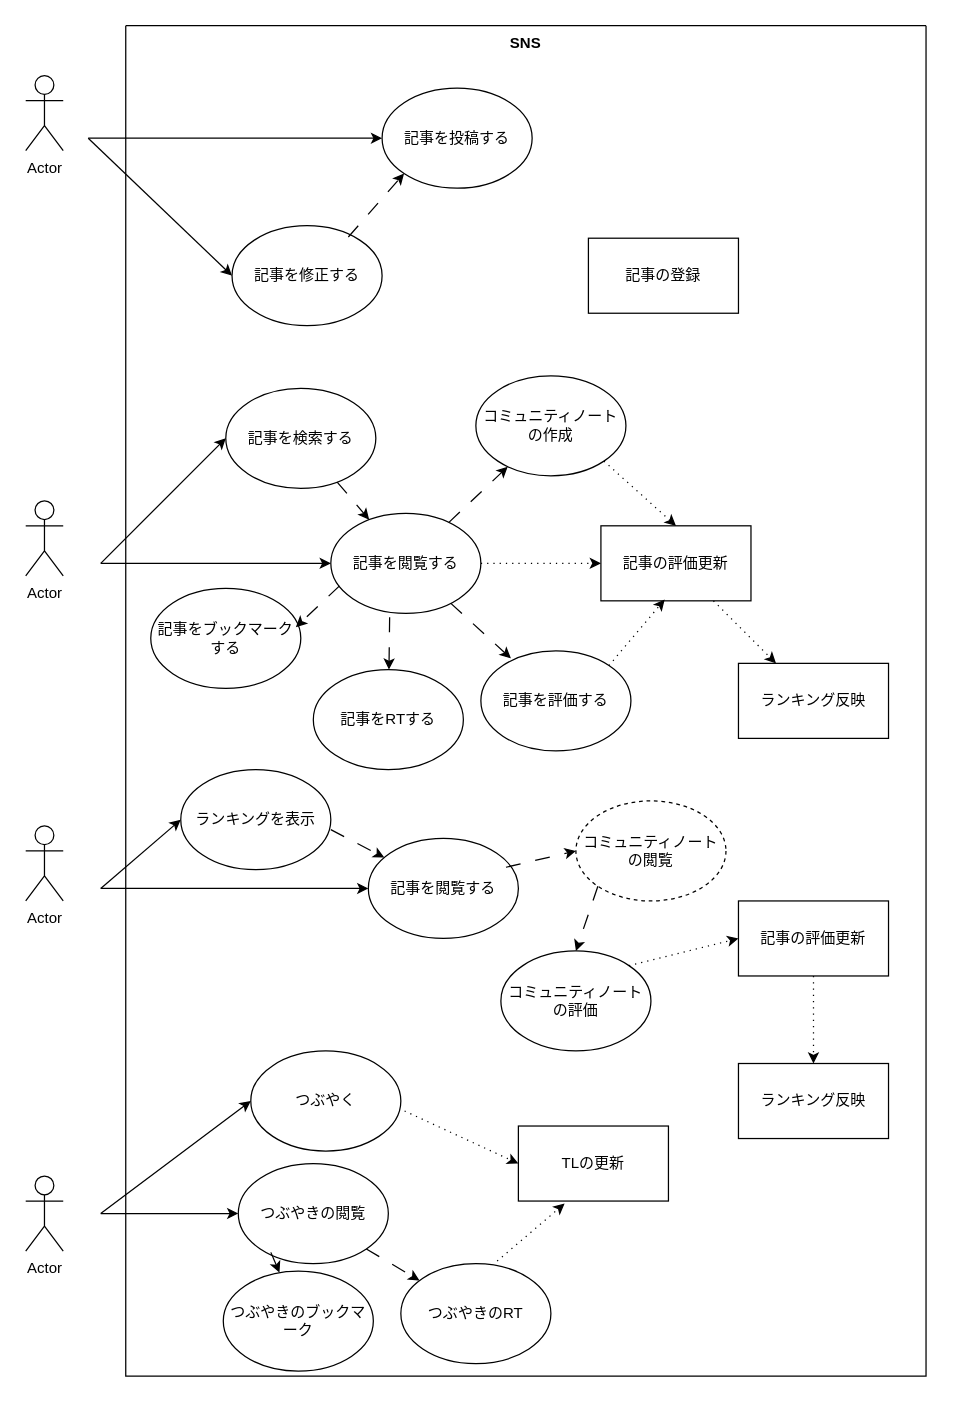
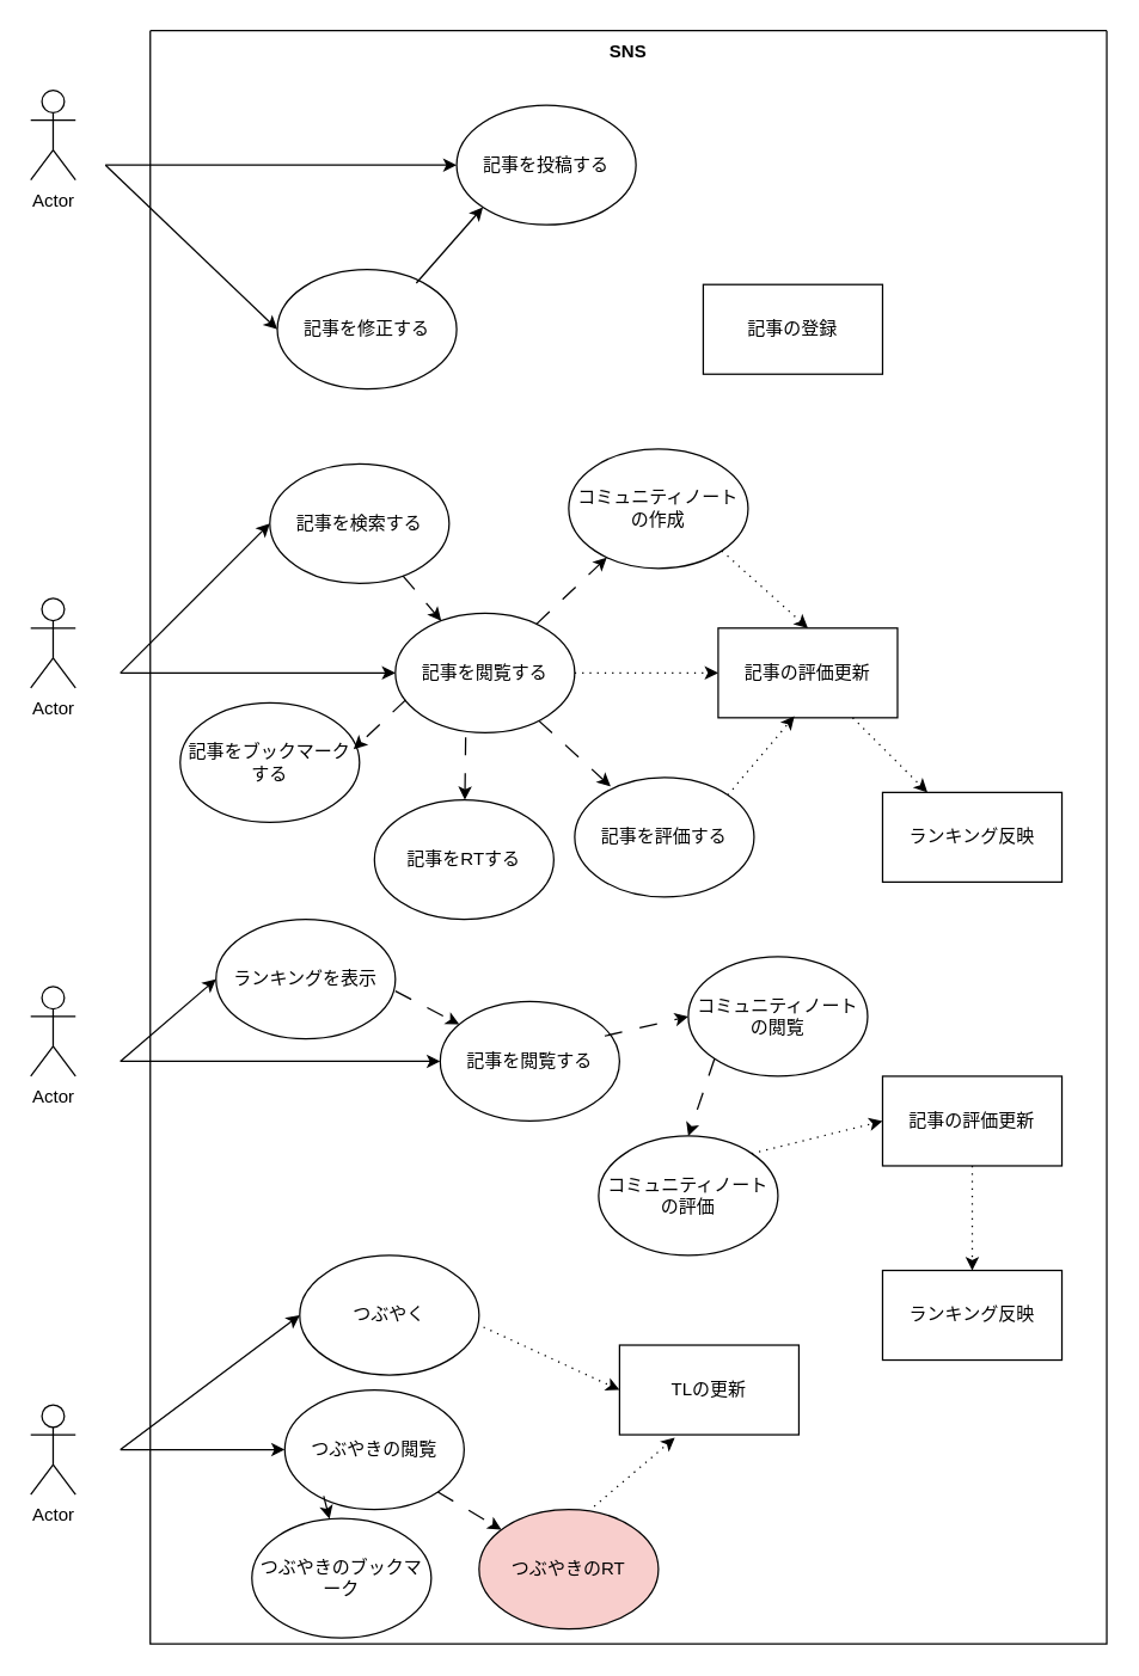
- <mxCell id="6" value="" style="endArrow=classic;html=1;rounded=0;entryX=0;entryY=1;entryDx=0;entryDy=0;exitX=0.775;exitY=0.113;exitDx=0;exitDy=0;exitPerimeter=0;dashed=1;dashPattern=12 12;" edge="1" parent="2" source="5" target="4"><mxGeometry width="50" height="50" relative="1" as="geometry"><mxPoint x="-50" y="100" as="sourcePoint" /><mxPoint x="114" y="230" as="targetPoint" /></mxGeometry></mxCell>
+ <mxCell id="6" value="" style="endArrow=classic;html=1;rounded=0;entryX=0;entryY=1;entryDx=0;entryDy=0;exitX=0.775;exitY=0.113;exitDx=0;exitDy=0;exitPerimeter=0;dashed=0;dashPattern=12 12;" edge="1" parent="2" source="5" target="4"><mxGeometry width="50" height="50" relative="1" as="geometry"><mxPoint x="-50" y="100" as="sourcePoint" /><mxPoint x="114" y="230" as="targetPoint" /></mxGeometry></mxCell>
- <mxCell id="33" value="コミュニティノートの閲覧" style="ellipse;whiteSpace=wrap;html=1;dashed=1;" vertex="1" parent="2"><mxGeometry x="360" y="620" width="120" height="80" as="geometry" /></mxCell>
+ <mxCell id="33" value="コミュニティノートの閲覧" style="ellipse;whiteSpace=wrap;html=1;" vertex="1" parent="2"><mxGeometry x="360" y="620" width="120" height="80" as="geometry" /></mxCell>
- <mxCell id="47" value="つぶやきのRT" style="ellipse;whiteSpace=wrap;html=1;" vertex="1" parent="2"><mxGeometry x="220" y="990" width="120" height="80" as="geometry" /></mxCell>
+ <mxCell id="47" value="つぶやきのRT" style="ellipse;whiteSpace=wrap;html=1;fillColor=#f8cecc;" vertex="1" parent="2"><mxGeometry x="220" y="990" width="120" height="80" as="geometry" /></mxCell>
- <mxCell id="50" value="つぶやきのブックマーク" style="ellipse;whiteSpace=wrap;html=1;" vertex="1" parent="2"><mxGeometry x="78" y="996" width="120" height="80" as="geometry" /></mxCell>
+ <mxCell id="50" value="つぶやきのブックマーク" style="ellipse;whiteSpace=wrap;html=1;" vertex="1" parent="2"><mxGeometry x="68" y="996" width="120" height="80" as="geometry" /></mxCell>
